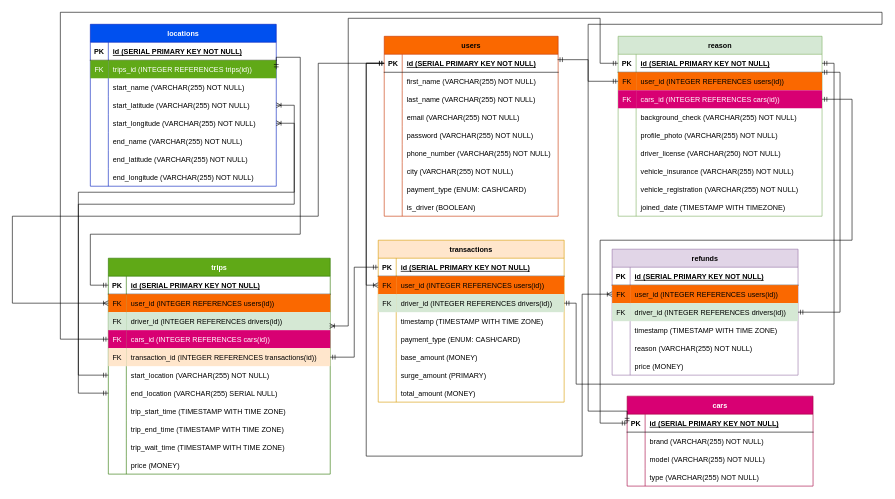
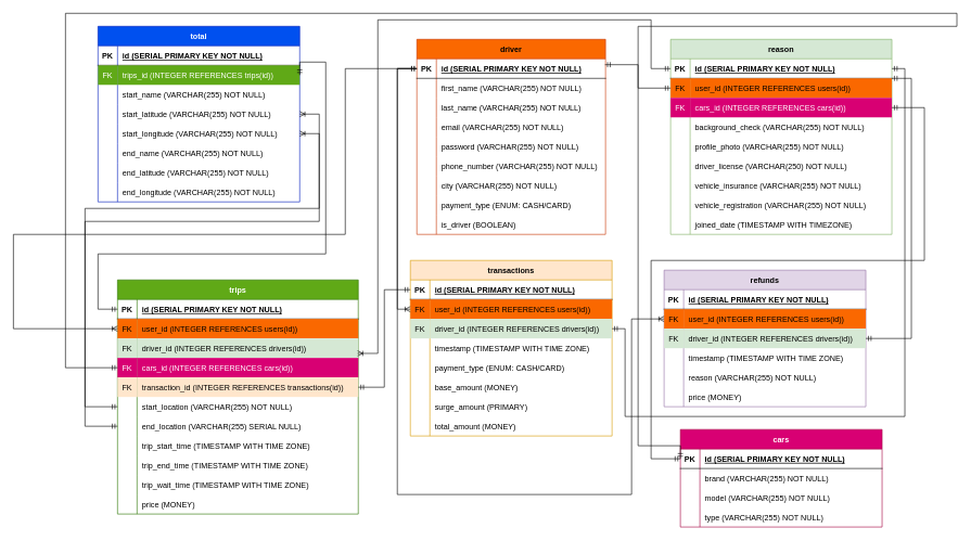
- <mxCell id="159" value="locations" style="shape=table;startSize=30;container=1;collapsible=1;childLayout=tableLayout;fixedRows=1;rowLines=0;fontStyle=1;align=center;resizeLast=1;fillColor=#0050ef;fontColor=#ffffff;strokeColor=#001DBC;" parent="1" vertex="1"><mxGeometry x="150" y="40" width="310" height="270" as="geometry" /></mxCell>
+ <mxCell id="159" value="total" style="shape=table;startSize=30;container=1;collapsible=1;childLayout=tableLayout;fixedRows=1;rowLines=0;fontStyle=1;align=center;resizeLast=1;fillColor=#0050ef;fontColor=#ffffff;strokeColor=#001DBC;" parent="1" vertex="1"><mxGeometry x="150" y="40" width="310" height="270" as="geometry" /></mxCell>
- <mxCell id="2" value="users" style="shape=table;startSize=30;container=1;collapsible=1;childLayout=tableLayout;fixedRows=1;rowLines=0;fontStyle=1;align=center;resizeLast=1;fillColor=#fa6800;strokeColor=#C73500;fontColor=#000000;" parent="1" vertex="1"><mxGeometry x="640" y="60" width="290" height="300" as="geometry" /></mxCell>
+ <mxCell id="2" value="driver" style="shape=table;startSize=30;container=1;collapsible=1;childLayout=tableLayout;fixedRows=1;rowLines=0;fontStyle=1;align=center;resizeLast=1;fillColor=#fa6800;strokeColor=#C73500;fontColor=#000000;" parent="1" vertex="1"><mxGeometry x="640" y="60" width="290" height="300" as="geometry" /></mxCell>
